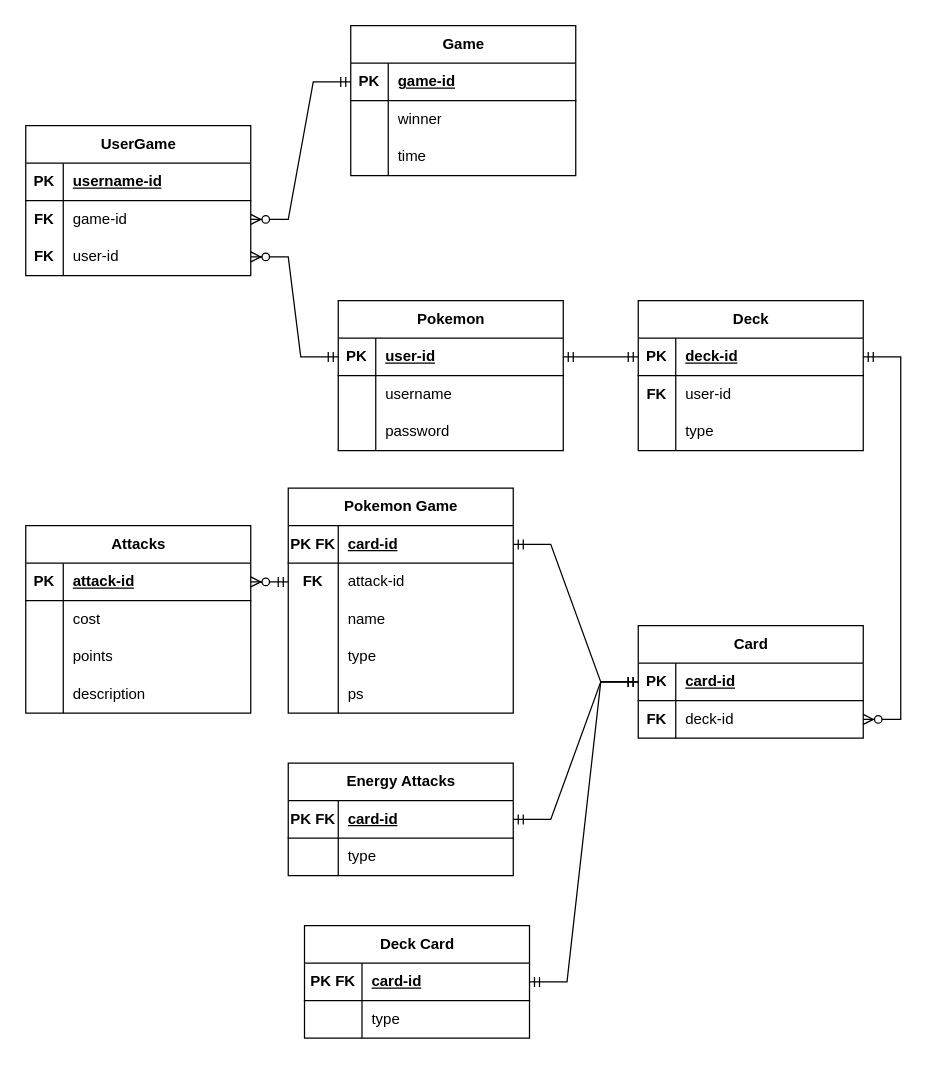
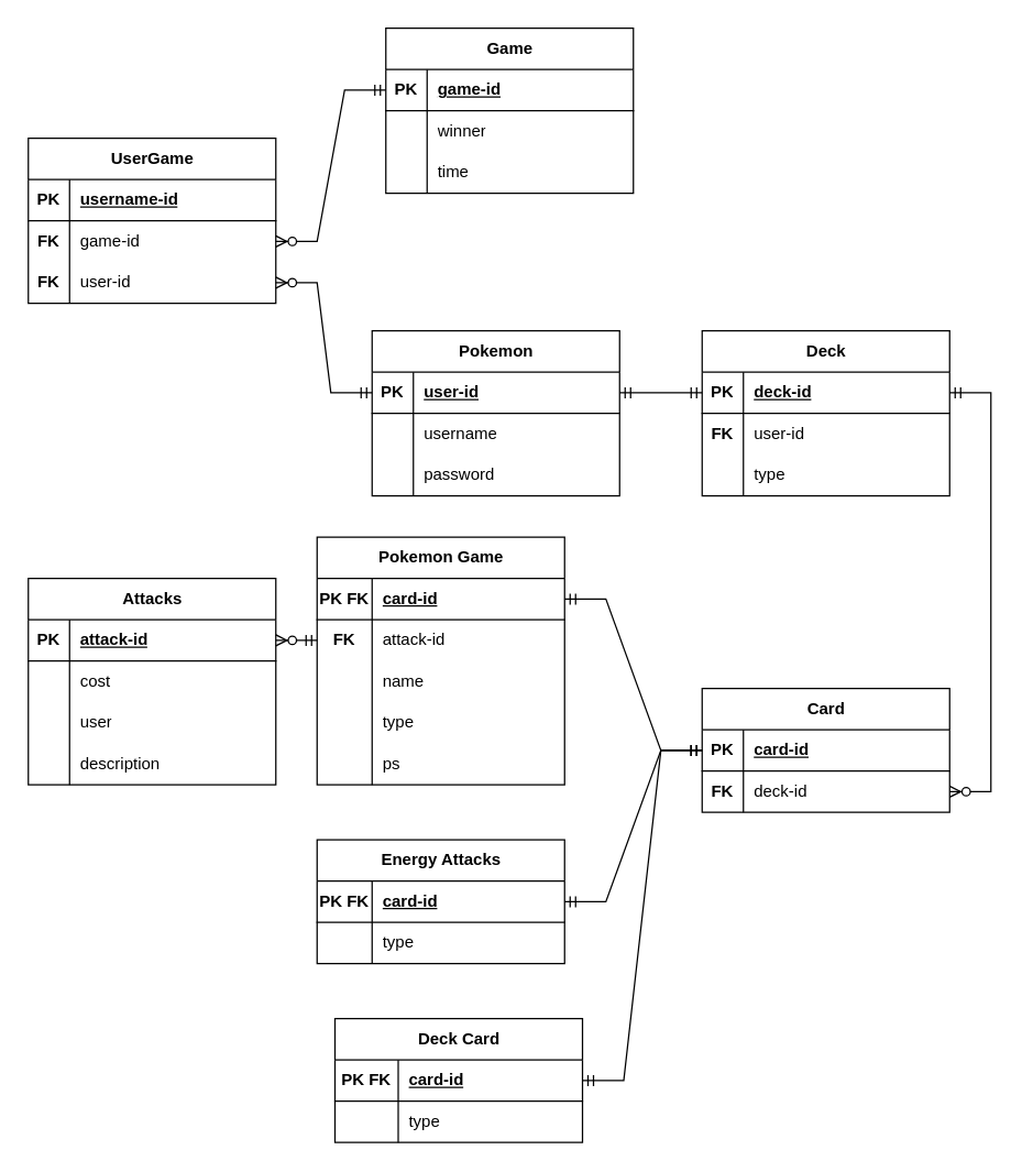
- <mxCell id="31" value="points" style="shape=partialRectangle;connectable=0;fillColor=none;top=0;left=0;bottom=0;right=0;align=left;spacingLeft=6;overflow=hidden;whiteSpace=wrap;html=1;" vertex="1" parent="29"><mxGeometry x="30" width="150" height="30" as="geometry"><mxRectangle width="150" height="30" as="alternateBounds" /></mxGeometry></mxCell>
+ <mxCell id="31" value="user" style="shape=partialRectangle;connectable=0;fillColor=none;top=0;left=0;bottom=0;right=0;align=left;spacingLeft=6;overflow=hidden;whiteSpace=wrap;html=1;" vertex="1" parent="29"><mxGeometry x="30" width="150" height="30" as="geometry"><mxRectangle width="150" height="30" as="alternateBounds" /></mxGeometry></mxCell>
